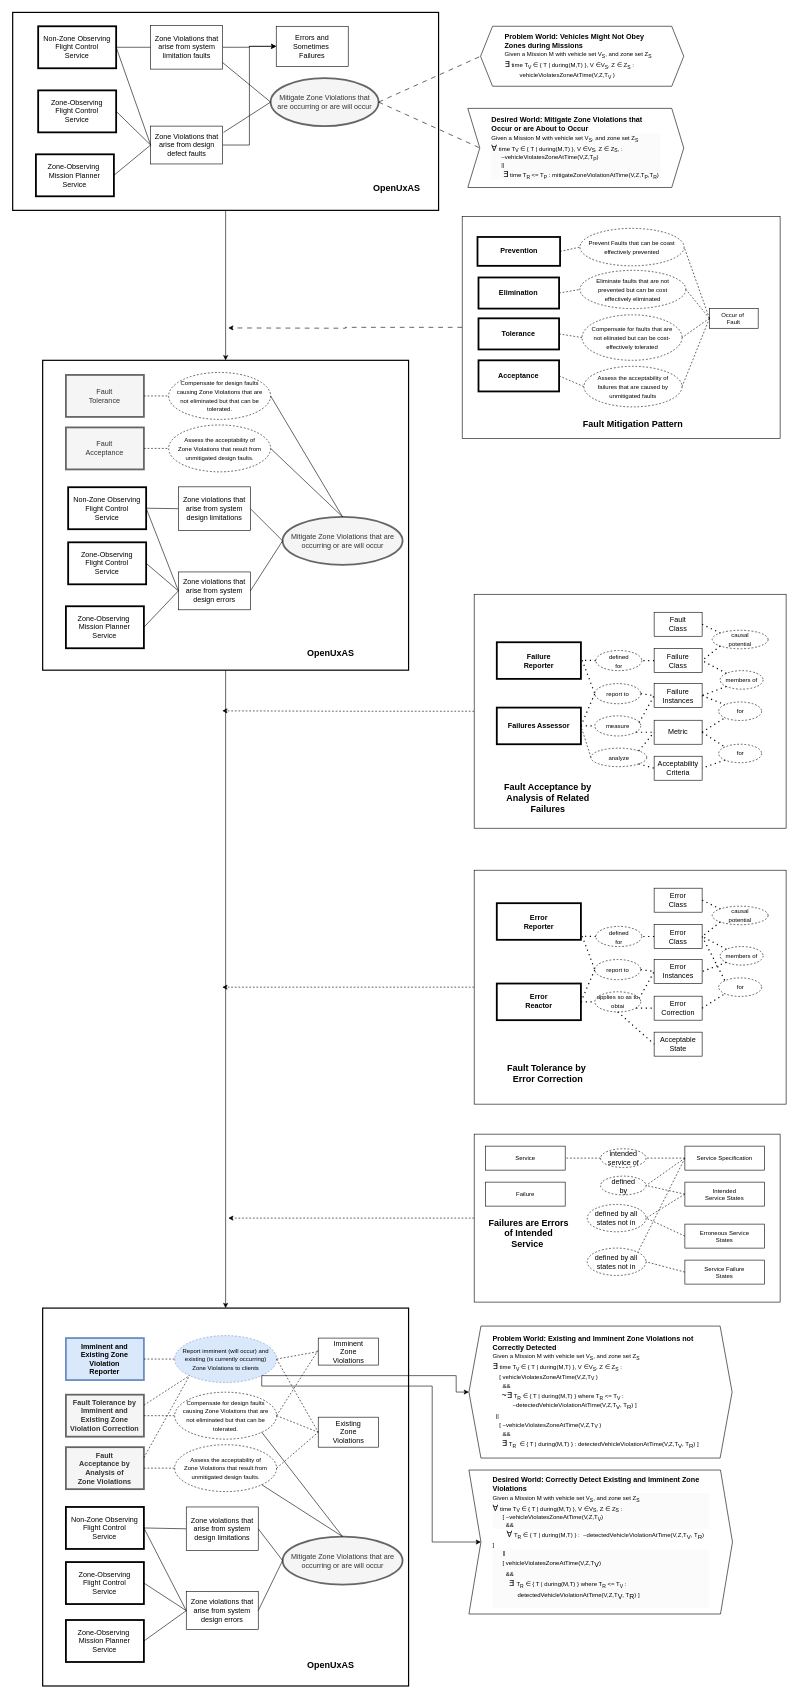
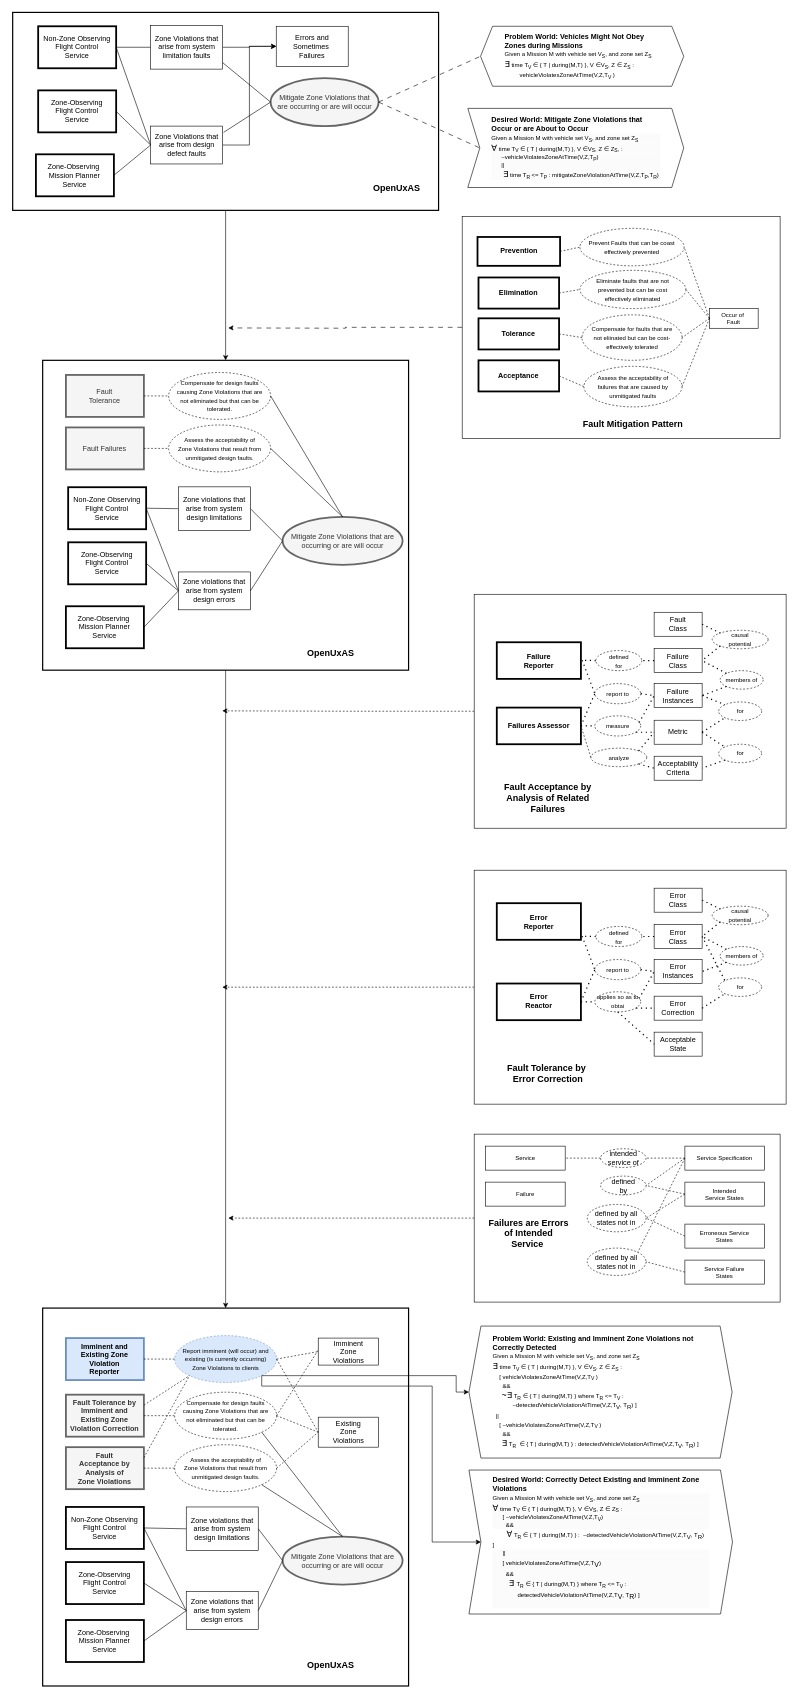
- <mxCell id="68" value="Fault Acceptance" style="rounded=0;whiteSpace=wrap;html=1;strokeWidth=3;fillColor=#f5f5f5;strokeColor=#666666;spacingLeft=10;spacingRight=10;spacingBottom=10;spacingTop=10;spacing=10;fontColor=#333333;" vertex="1" parent="62"><mxGeometry x="38.75" y="171.86" width="130" height="70" as="geometry" /></mxCell>
+ <mxCell id="68" value="Fault Failures" style="rounded=0;whiteSpace=wrap;html=1;strokeWidth=3;fillColor=#f5f5f5;strokeColor=#666666;spacingLeft=10;spacingRight=10;spacingBottom=10;spacingTop=10;spacing=10;fontColor=#333333;" vertex="1" parent="62"><mxGeometry x="38.75" y="171.86" width="130" height="70" as="geometry" /></mxCell>
